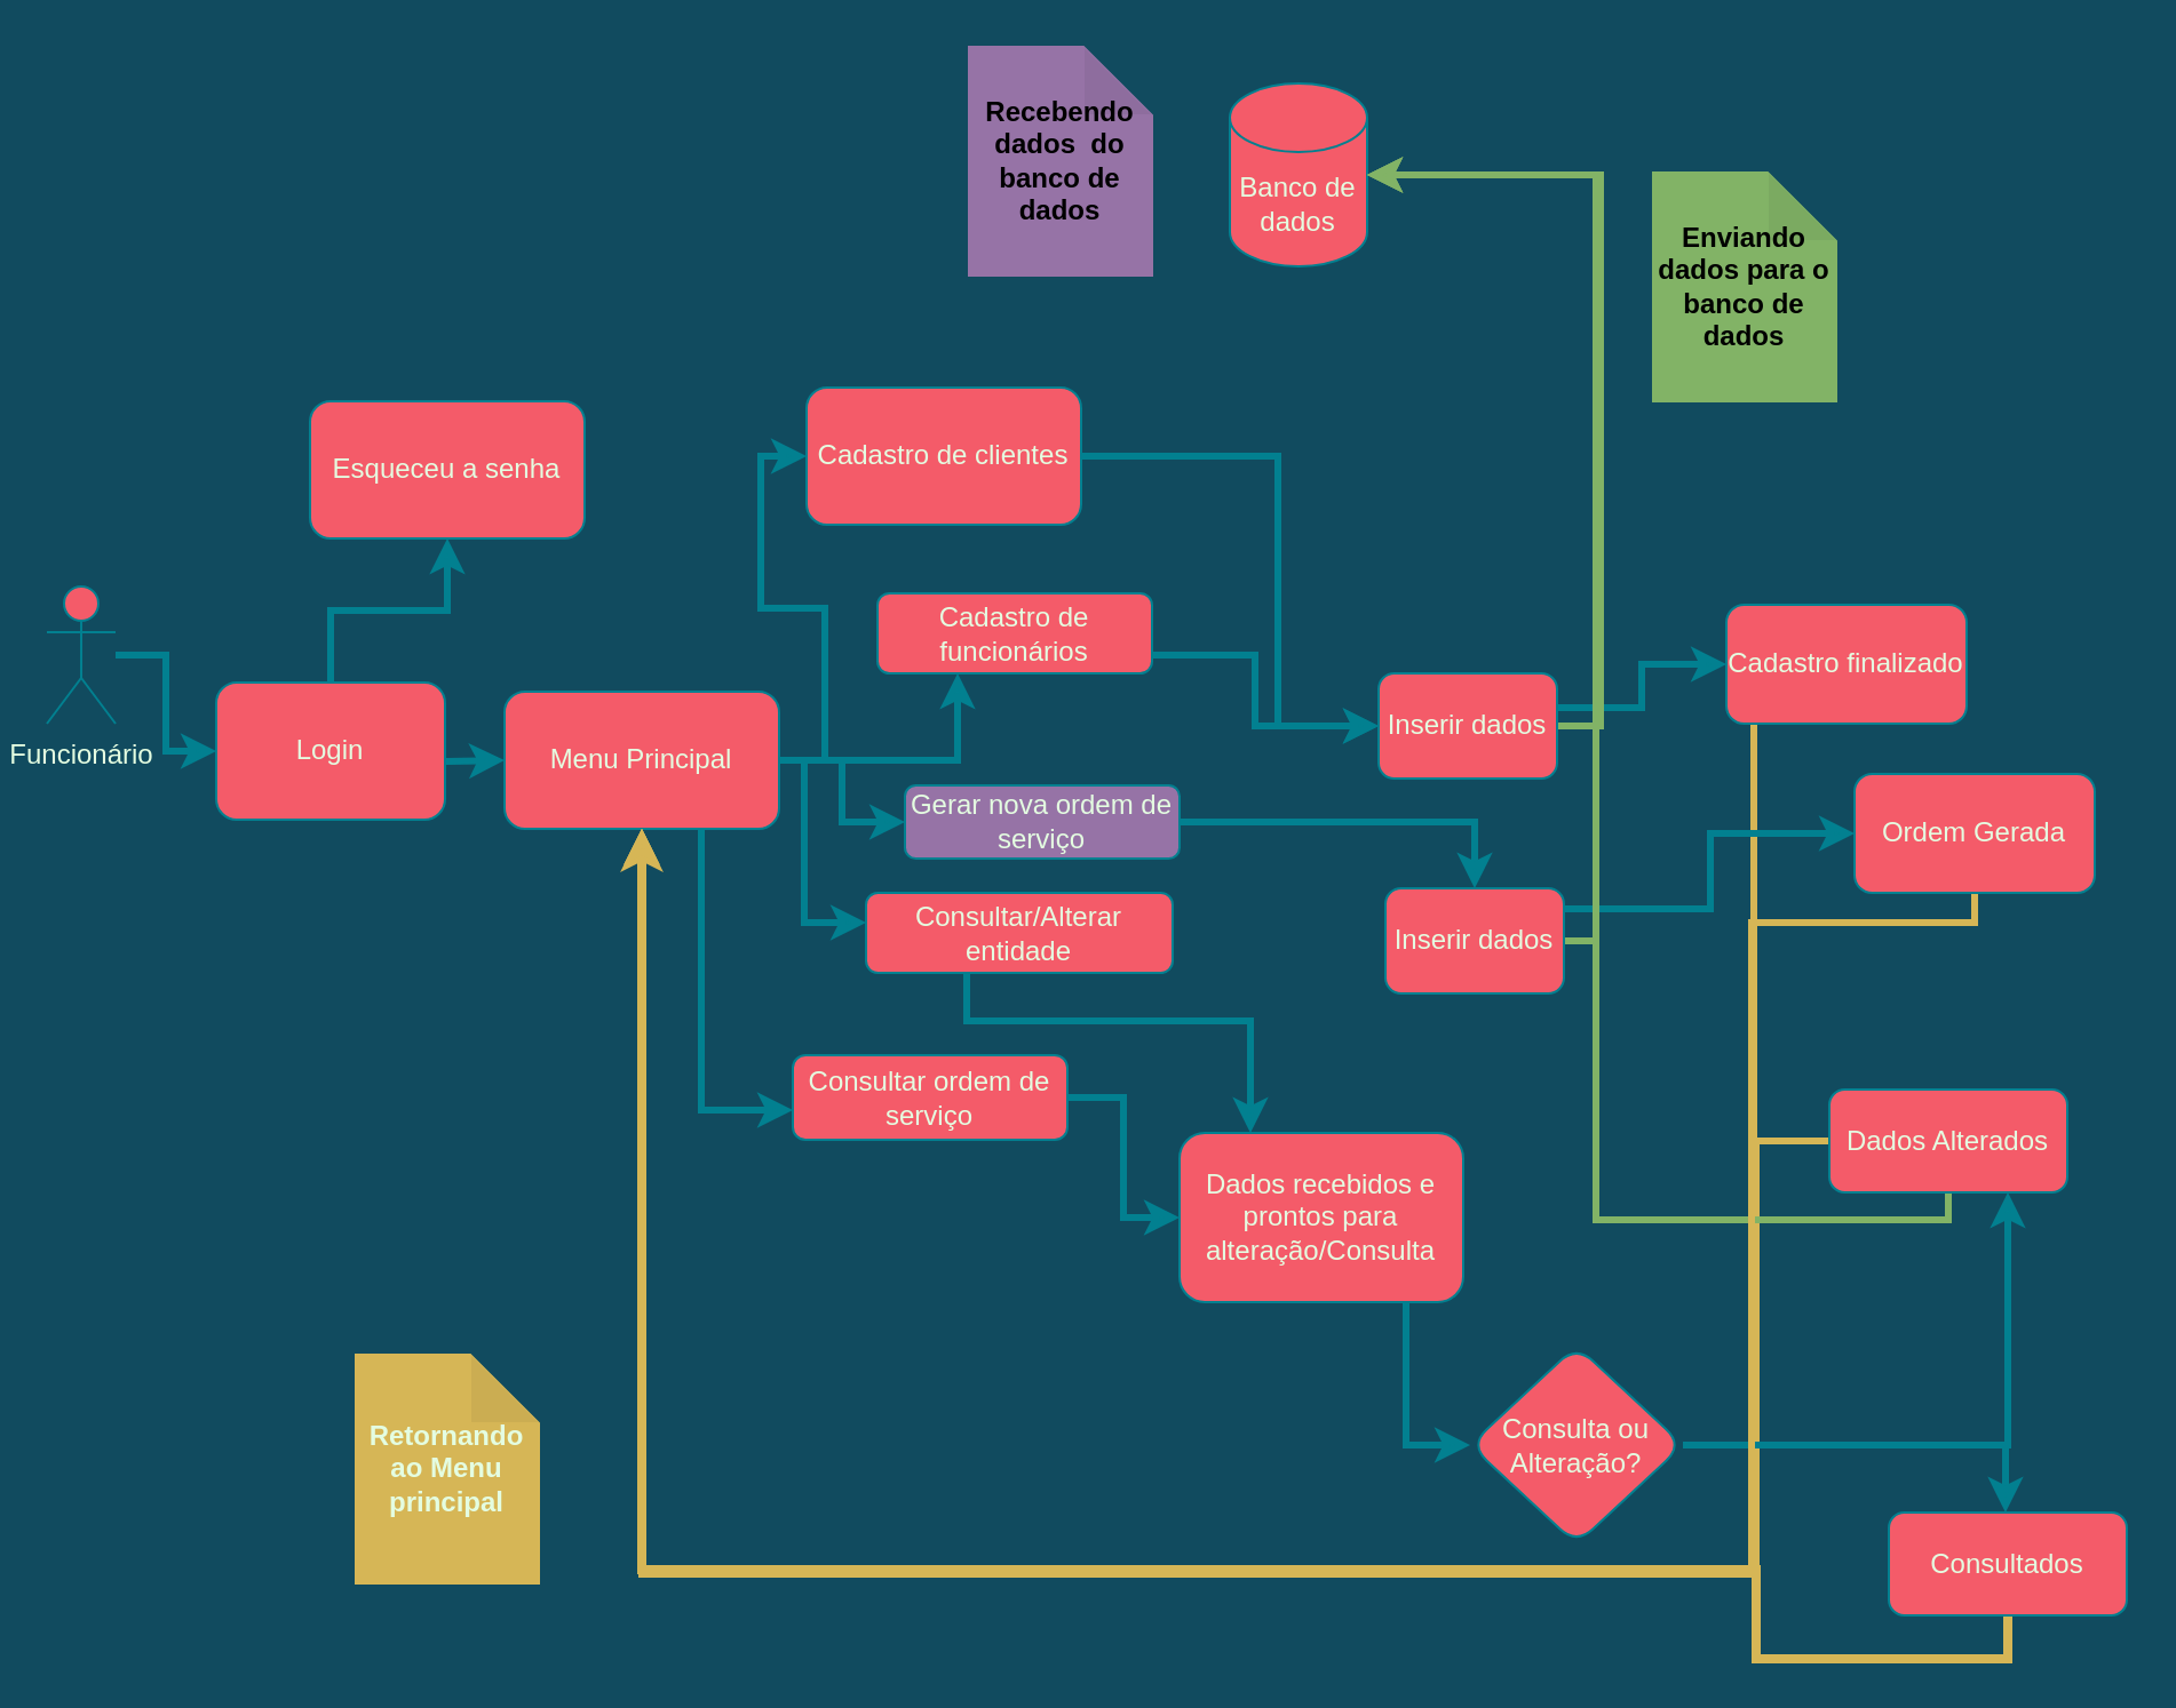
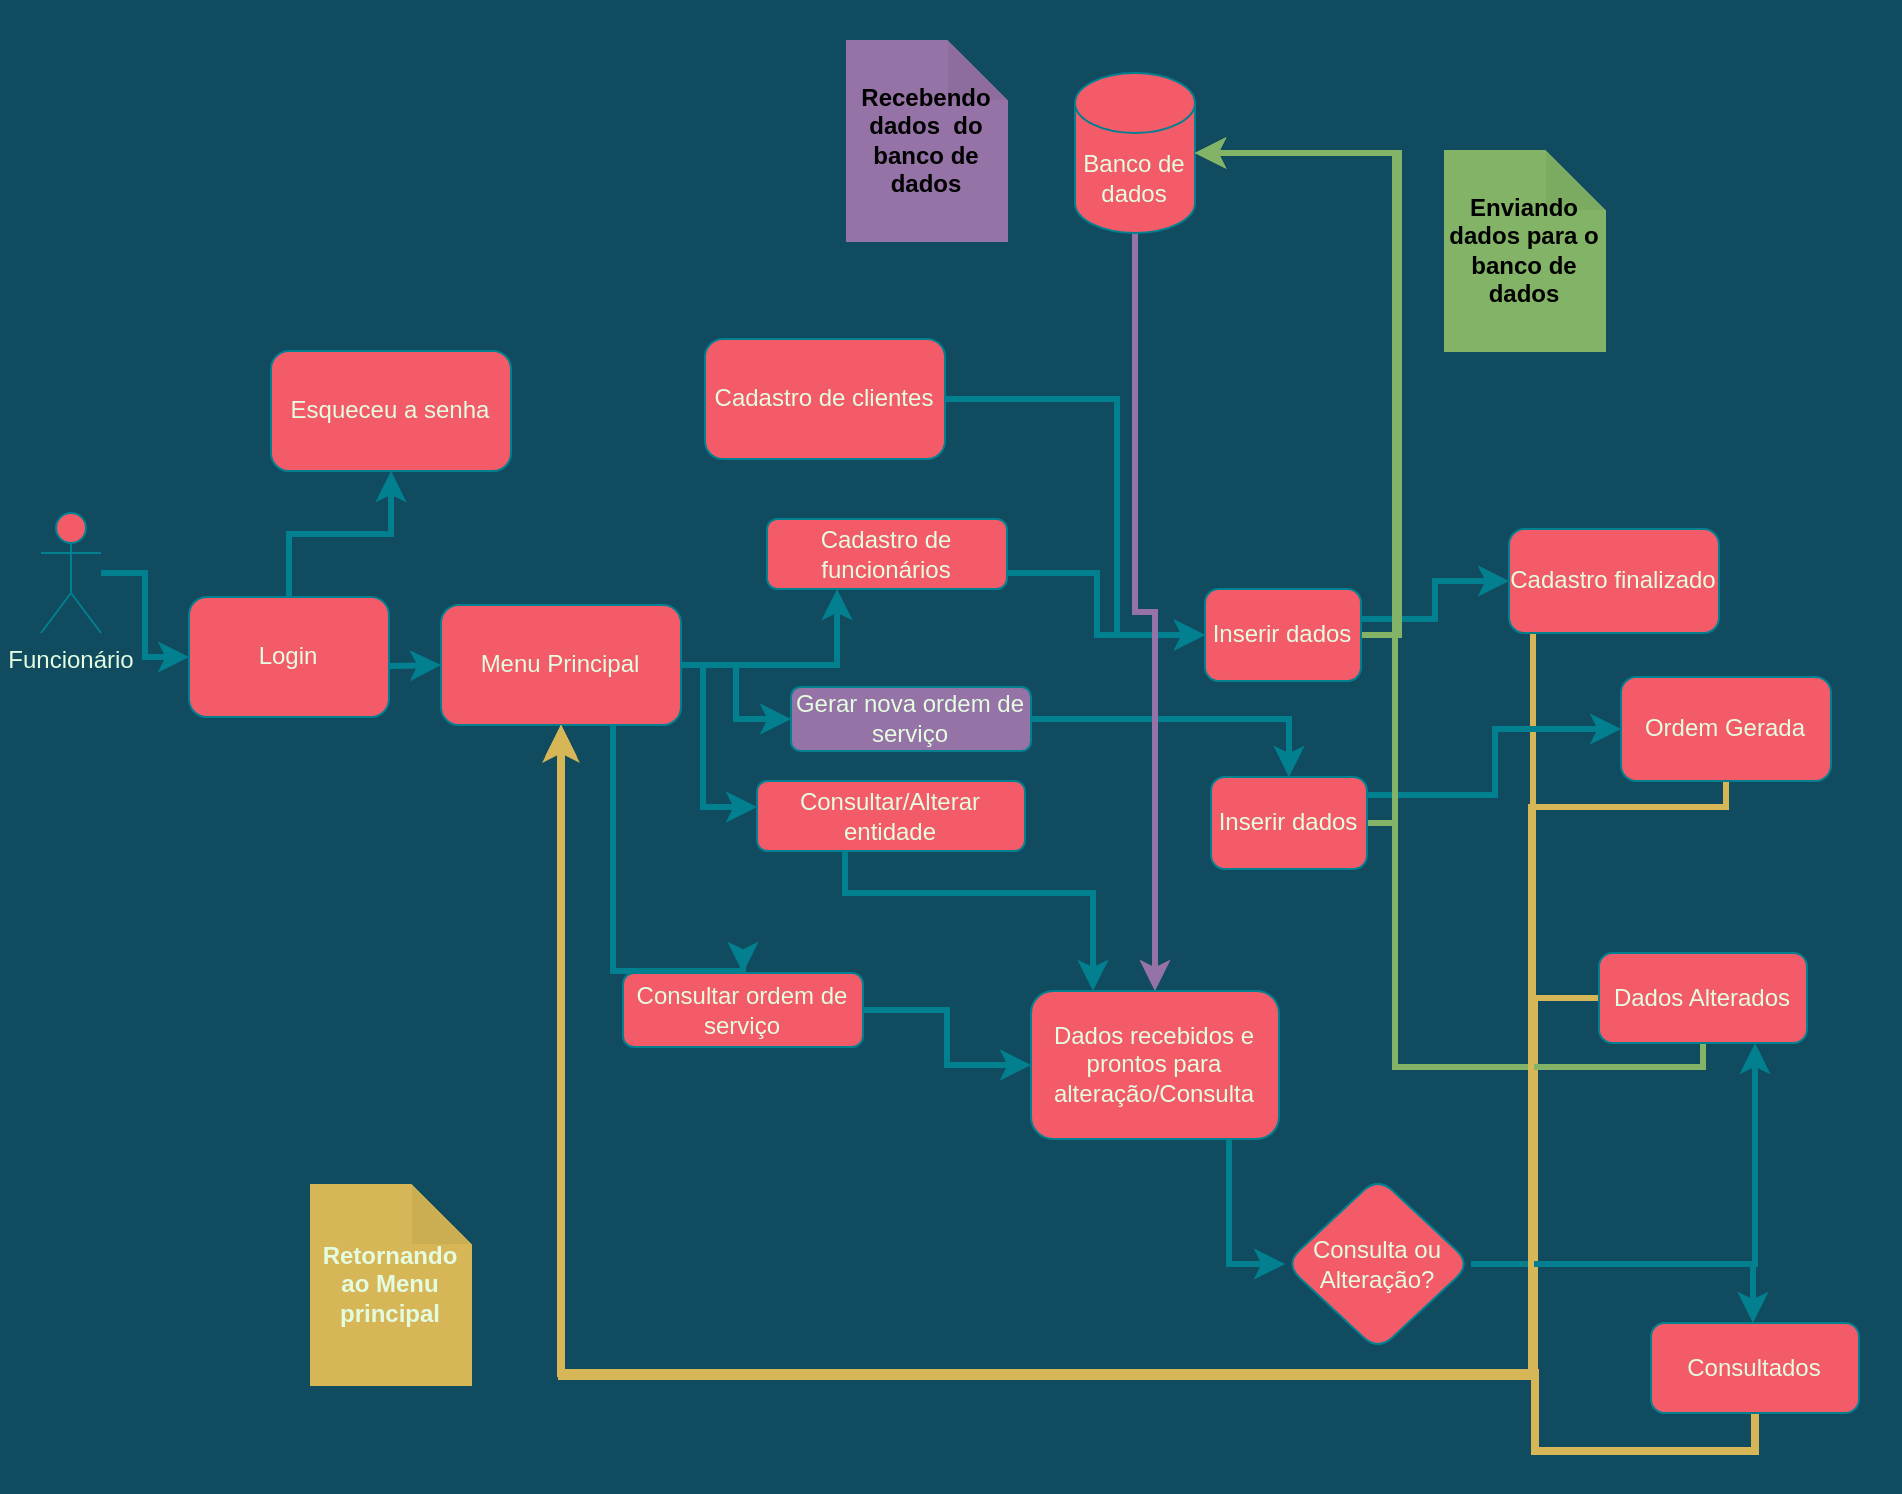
- <mxCell id="7" value="" style="edgeStyle=orthogonalEdgeStyle;rounded=0;orthogonalLoop=1;jettySize=auto;html=1;entryX=0;entryY=0.5;entryDx=0;entryDy=0;labelBackgroundColor=#114B5F;strokeColor=#028090;fontColor=#E4FDE1;strokeWidth=3;" parent="1" source="10" target="17" edge="1"><mxGeometry relative="1" as="geometry" /></mxCell>
+ <mxCell id="20" style="edgeStyle=orthogonalEdgeStyle;rounded=0;orthogonalLoop=1;jettySize=auto;html=1;strokeColor=#9673a6;strokeWidth=3;fontColor=#E4FDE1;fillColor=#e1d5e7;" parent="1" source="21" target="34" edge="1"><mxGeometry relative="1" as="geometry" /></mxCell>
- <mxCell id="15" value="Consultar ordem de serviço" style="whiteSpace=wrap;html=1;rounded=1;fillColor=#F45B69;strokeColor=#028090;fontColor=#E4FDE1;" parent="1" vertex="1"><mxGeometry x="346" y="461" width="120" height="37" as="geometry" /></mxCell>
+ <mxCell id="15" value="Consultar ordem de serviço" style="whiteSpace=wrap;html=1;rounded=1;fillColor=#F45B69;strokeColor=#028090;fontColor=#E4FDE1;" parent="1" vertex="1"><mxGeometry x="311" y="486" width="120" height="37" as="geometry" /></mxCell>
